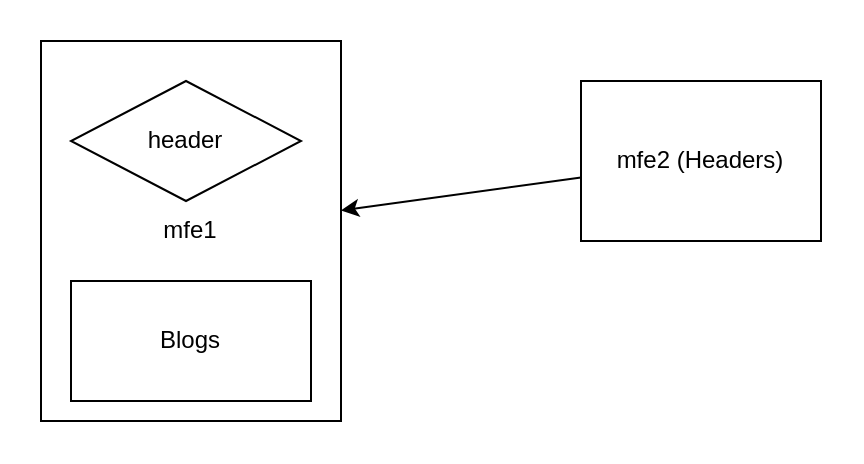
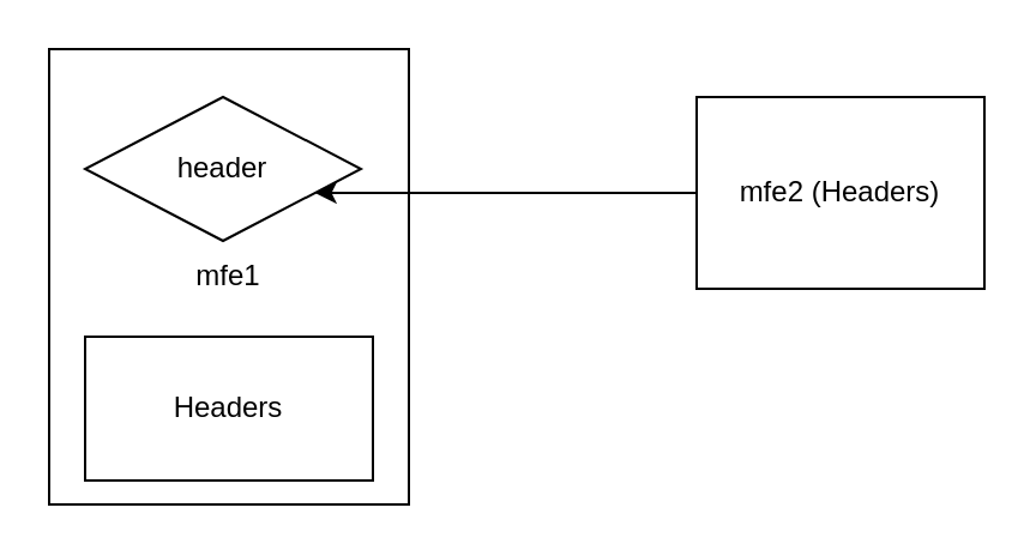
- <mxCell id="4" style="edgeStyle=none;html=1;" edge="1" parent="1" source="5" target="2"><mxGeometry relative="1" as="geometry" /></mxCell>
+ <mxCell id="4" style="edgeStyle=none;html=1;entryX=1;entryY=0.75;entryDx=0;entryDy=0;" edge="1" parent="1" source="5" target="3"><mxGeometry relative="1" as="geometry" /></mxCell>
- <mxCell id="6" value="Blogs" style="rounded=0;whiteSpace=wrap;html=1;" vertex="1" parent="1"><mxGeometry x="35" y="140" width="120" height="60" as="geometry" /></mxCell>
+ <mxCell id="6" value="Headers" style="rounded=0;whiteSpace=wrap;html=1;" vertex="1" parent="1"><mxGeometry x="35" y="140" width="120" height="60" as="geometry" /></mxCell>
